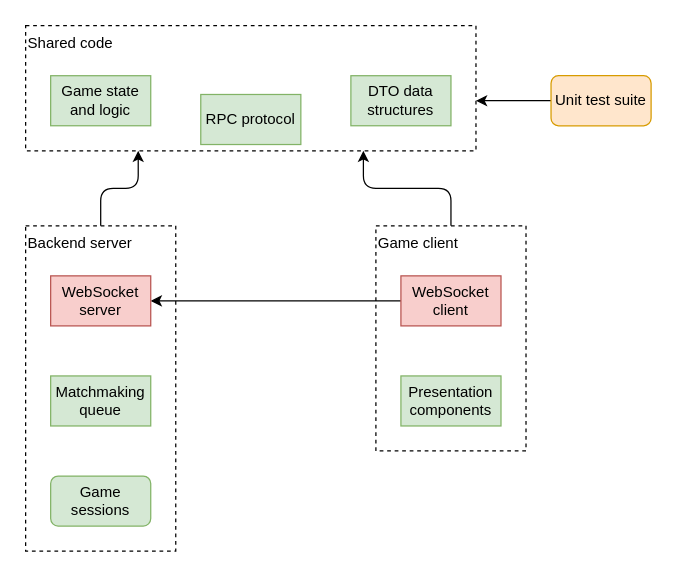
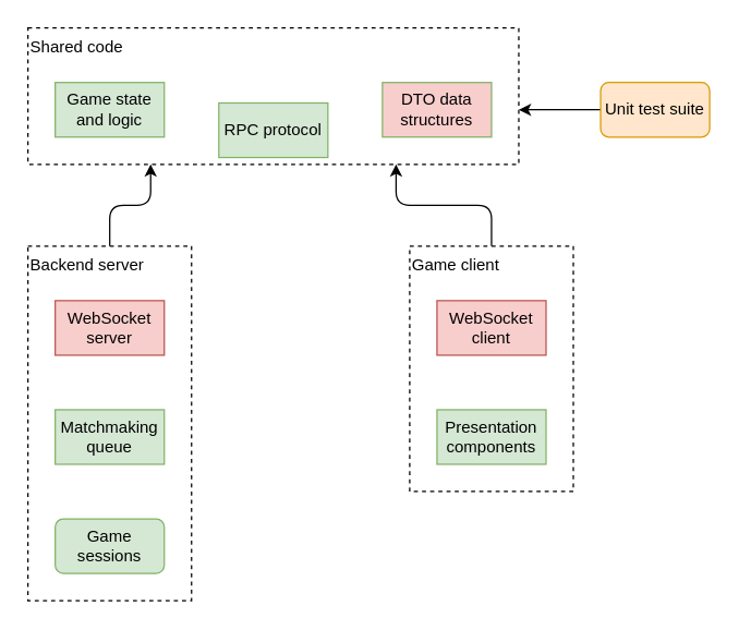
- <mxCell id="5" value="DTO data structures" style="rounded=0;whiteSpace=wrap;html=1;strokeColor=#82b366;fillColor=#d5e8d4;" vertex="1" parent="1"><mxGeometry x="280" y="60" width="80" height="40" as="geometry" /></mxCell>
+ <mxCell id="5" value="DTO data structures" style="rounded=0;whiteSpace=wrap;html=1;strokeColor=#82b366;fillColor=#f8cecc;" vertex="1" parent="1"><mxGeometry x="280" y="60" width="80" height="40" as="geometry" /></mxCell>
- <mxCell id="7" style="edgeStyle=orthogonalEdgeStyle;rounded=1;html=1;exitX=0;exitY=0.5;exitDx=0;exitDy=0;entryX=1;entryY=0.5;entryDx=0;entryDy=0;" edge="1" parent="1" source="8" target="13"><mxGeometry relative="1" as="geometry" /></mxCell>
